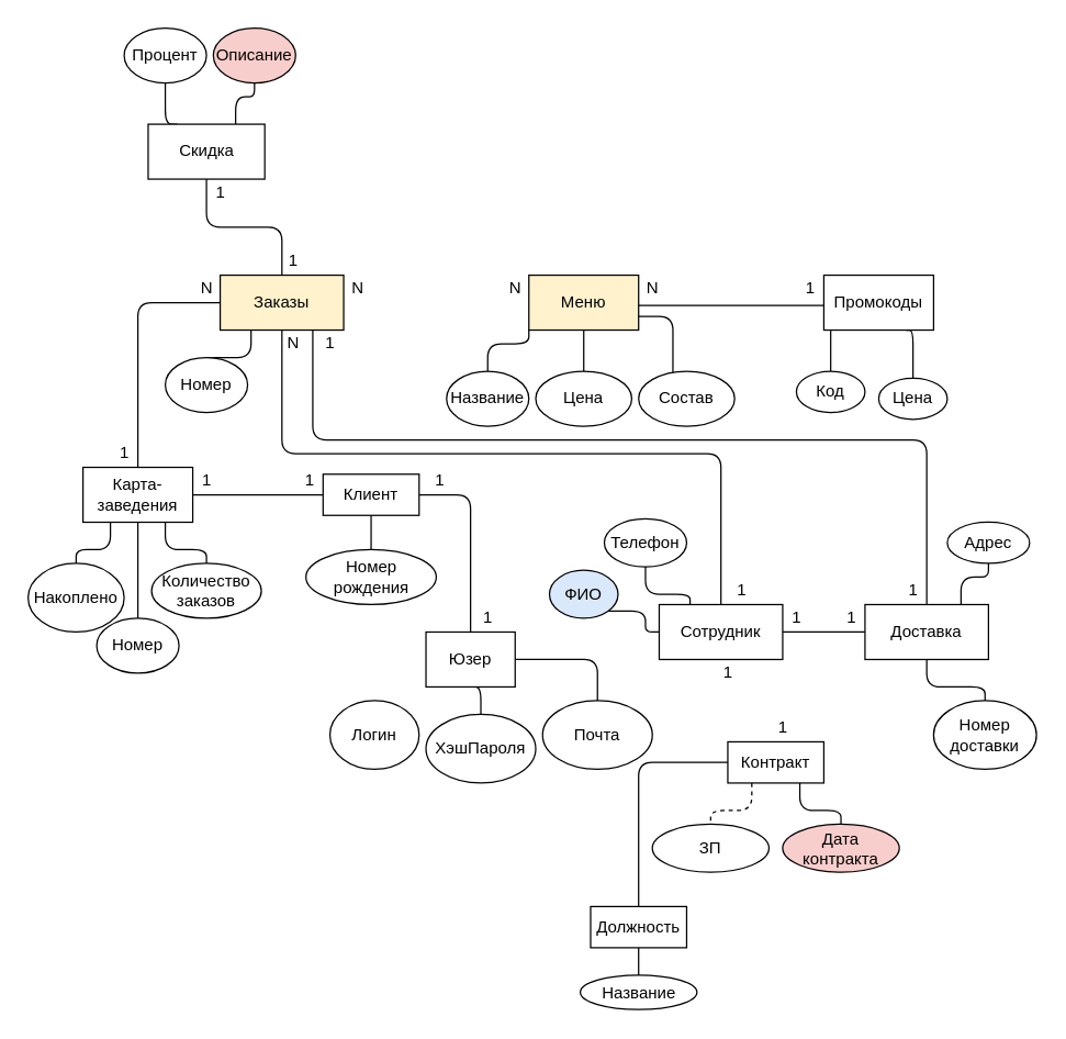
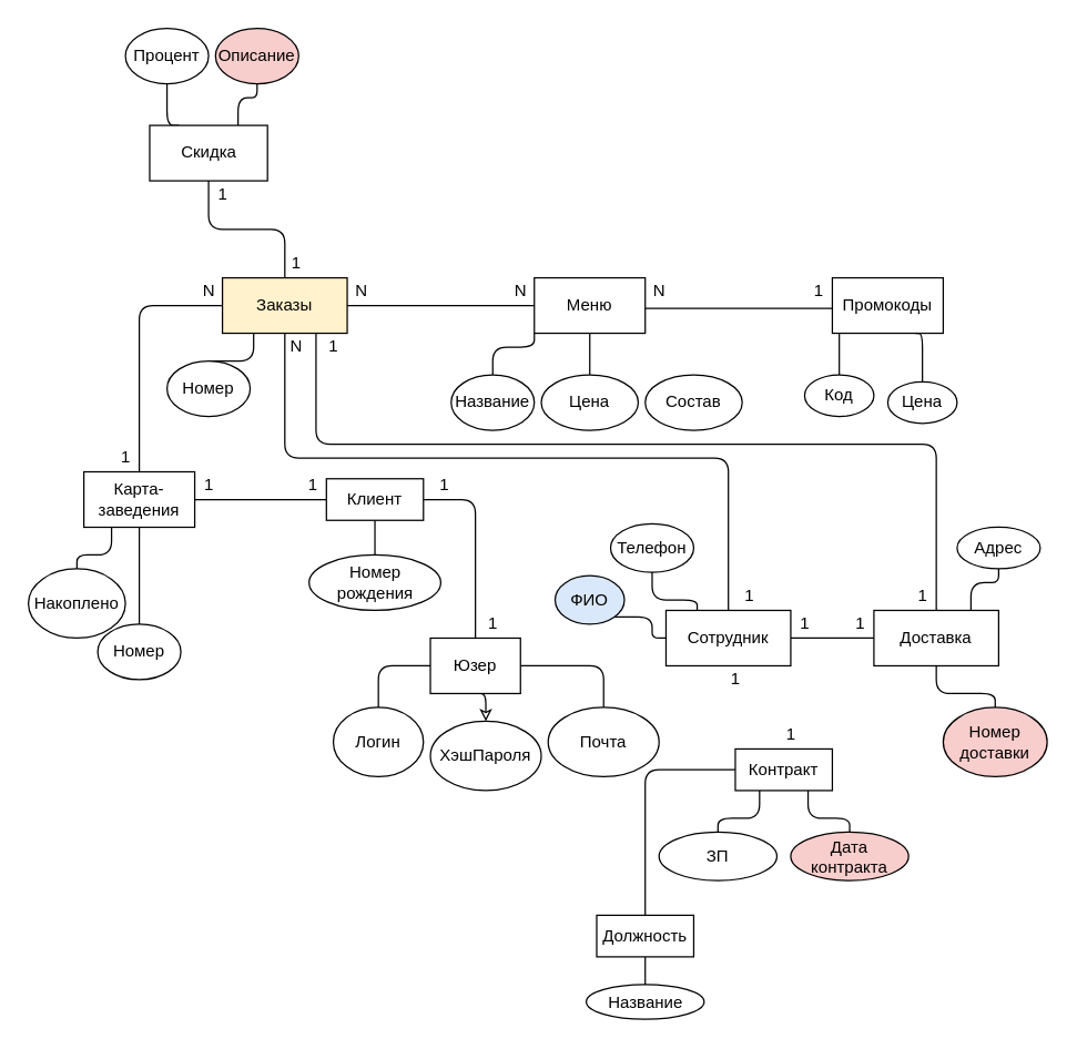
+ <mxCell id="2" value="" style="edgeStyle=orthogonalEdgeStyle;rounded=0;orthogonalLoop=1;jettySize=auto;html=1;endArrow=none;endFill=0;entryX=0;entryY=0.5;entryDx=0;entryDy=0;" edge="1" parent="1" source="8" target="11"><mxGeometry relative="1" as="geometry"><mxPoint x="285" y="220" as="targetPoint" /></mxGeometry></mxCell>
- <mxCell id="11" value="Меню" style="rounded=0;whiteSpace=wrap;html=1;fillColor=#fff2cc;" vertex="1" parent="1"><mxGeometry x="385" y="200" width="80" height="40" as="geometry" /></mxCell>
+ <mxCell id="11" value="Меню" style="rounded=0;whiteSpace=wrap;html=1;" vertex="1" parent="1"><mxGeometry x="385" y="200" width="80" height="40" as="geometry" /></mxCell>
- <mxCell id="16" style="edgeStyle=orthogonalEdgeStyle;orthogonalLoop=1;jettySize=auto;html=1;endArrow=none;endFill=0;entryX=1;entryY=0.75;entryDx=0;entryDy=0;rounded=1;" edge="1" parent="1" source="17" target="11"><mxGeometry relative="1" as="geometry"><mxPoint x="500" y="240" as="targetPoint" /><Array as="points"><mxPoint x="490" y="280" /><mxPoint x="490" y="230" /></Array></mxGeometry></mxCell>
- <mxCell id="31" style="edgeStyle=orthogonalEdgeStyle;rounded=1;orthogonalLoop=1;jettySize=auto;html=1;exitX=0.75;exitY=1;exitDx=0;exitDy=0;endArrow=none;endFill=0;" edge="1" parent="1" source="34" target="38"><mxGeometry relative="1" as="geometry" /></mxCell>
- <mxCell id="38" value="Количество&lt;br&gt;заказов" style="ellipse;whiteSpace=wrap;html=1;" vertex="1" parent="1"><mxGeometry x="110" y="410" width="80" height="40" as="geometry" /></mxCell>
+ <mxCell id="46" value="" style="edgeStyle=orthogonalEdgeStyle;rounded=1;orthogonalLoop=1;jettySize=auto;html=1;endArrow=none;endFill=0;" edge="1" parent="1" source="49" target="50"><mxGeometry relative="1" as="geometry" /></mxCell>
- <mxCell id="47" style="edgeStyle=orthogonalEdgeStyle;rounded=1;orthogonalLoop=1;jettySize=auto;html=1;exitX=0.5;exitY=1;exitDx=0;exitDy=0;entryX=0.5;entryY=0;entryDx=0;entryDy=0;endArrow=none;endFill=0;" edge="1" parent="1" source="49" target="53"><mxGeometry relative="1" as="geometry" /></mxCell>
+ <mxCell id="47" style="edgeStyle=orthogonalEdgeStyle;rounded=1;orthogonalLoop=1;jettySize=auto;html=1;exitX=0.5;exitY=1;exitDx=0;exitDy=0;entryX=0.5;entryY=0;entryDx=0;entryDy=0;endArrow=classic;endFill=0;" edge="1" parent="1" source="49" target="53"><mxGeometry relative="1" as="geometry" /></mxCell>
- <mxCell id="67" value="Номер доставки" style="ellipse;whiteSpace=wrap;html=1;rounded=0;" vertex="1" parent="1"><mxGeometry x="680" y="510" width="75" height="50" as="geometry" /></mxCell>
+ <mxCell id="67" value="Номер доставки" style="ellipse;whiteSpace=wrap;html=1;rounded=0;fillColor=#f8cecc;" vertex="1" parent="1"><mxGeometry x="680" y="510" width="75" height="50" as="geometry" /></mxCell>
- <mxCell id="73" style="edgeStyle=orthogonalEdgeStyle;rounded=1;orthogonalLoop=1;jettySize=auto;html=1;exitX=0.25;exitY=1;exitDx=0;exitDy=0;endArrow=none;endFill=0;entryX=0.5;entryY=0;entryDx=0;entryDy=0;dashed=1;" edge="1" parent="1" source="75" target="83"><mxGeometry relative="1" as="geometry"><mxPoint x="540" y="620" as="targetPoint" /></mxGeometry></mxCell>
+ <mxCell id="73" style="edgeStyle=orthogonalEdgeStyle;rounded=1;orthogonalLoop=1;jettySize=auto;html=1;exitX=0.25;exitY=1;exitDx=0;exitDy=0;endArrow=none;endFill=0;entryX=0.5;entryY=0;entryDx=0;entryDy=0;" edge="1" parent="1" source="75" target="83"><mxGeometry relative="1" as="geometry"><mxPoint x="540" y="620" as="targetPoint" /></mxGeometry></mxCell>
